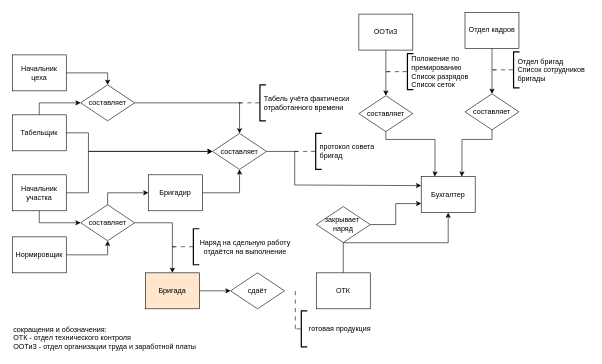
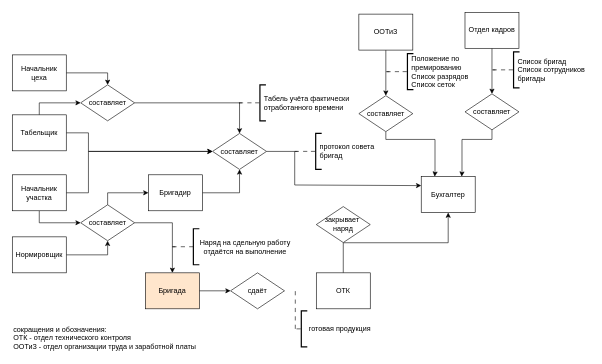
- <mxCell id="70" value="Отдел бригад&lt;br&gt;Список сотрудников&lt;br&gt;бригады" style="text;html=1;strokeColor=none;fillColor=none;align=left;verticalAlign=middle;whiteSpace=wrap;rounded=0;" parent="1" vertex="1"><mxGeometry x="861" y="101" width="121" height="30" as="geometry" /></mxCell>
+ <mxCell id="70" value="Список бригад&lt;br&gt;Список сотрудников&lt;br&gt;бригады" style="text;html=1;strokeColor=none;fillColor=none;align=left;verticalAlign=middle;whiteSpace=wrap;rounded=0;" parent="1" vertex="1"><mxGeometry x="861" y="101" width="121" height="30" as="geometry" /></mxCell>
- <mxCell id="40" style="edgeStyle=orthogonalEdgeStyle;rounded=0;orthogonalLoop=1;jettySize=auto;html=1;exitX=1;exitY=0.5;exitDx=0;exitDy=0;entryX=0;entryY=0.75;entryDx=0;entryDy=0;" parent="1" source="41" target="42" edge="1"><mxGeometry relative="1" as="geometry" /></mxCell>
